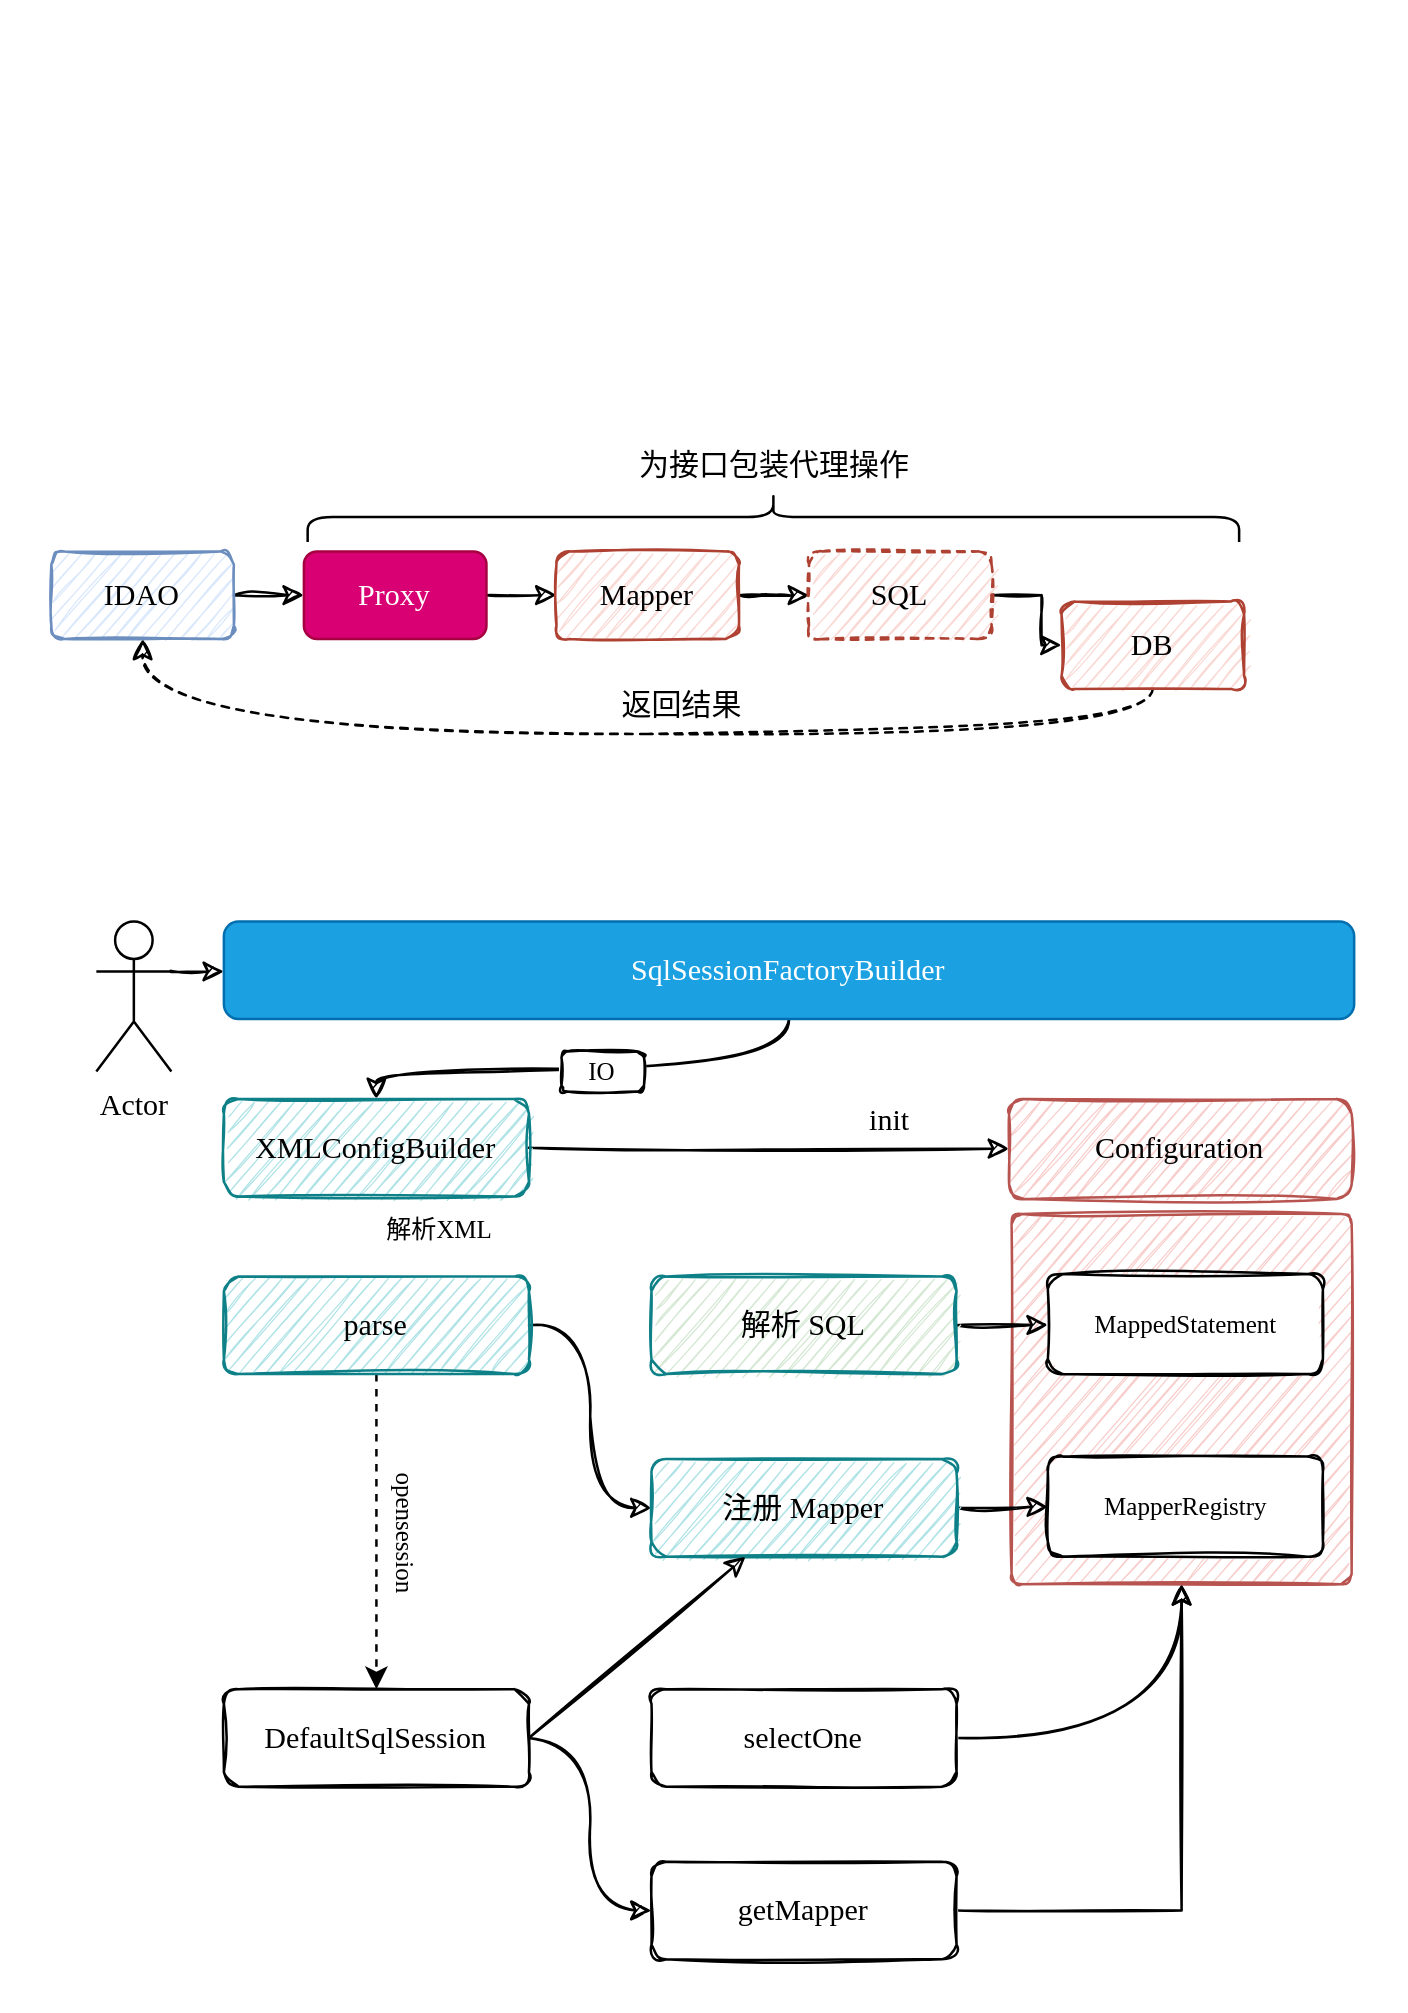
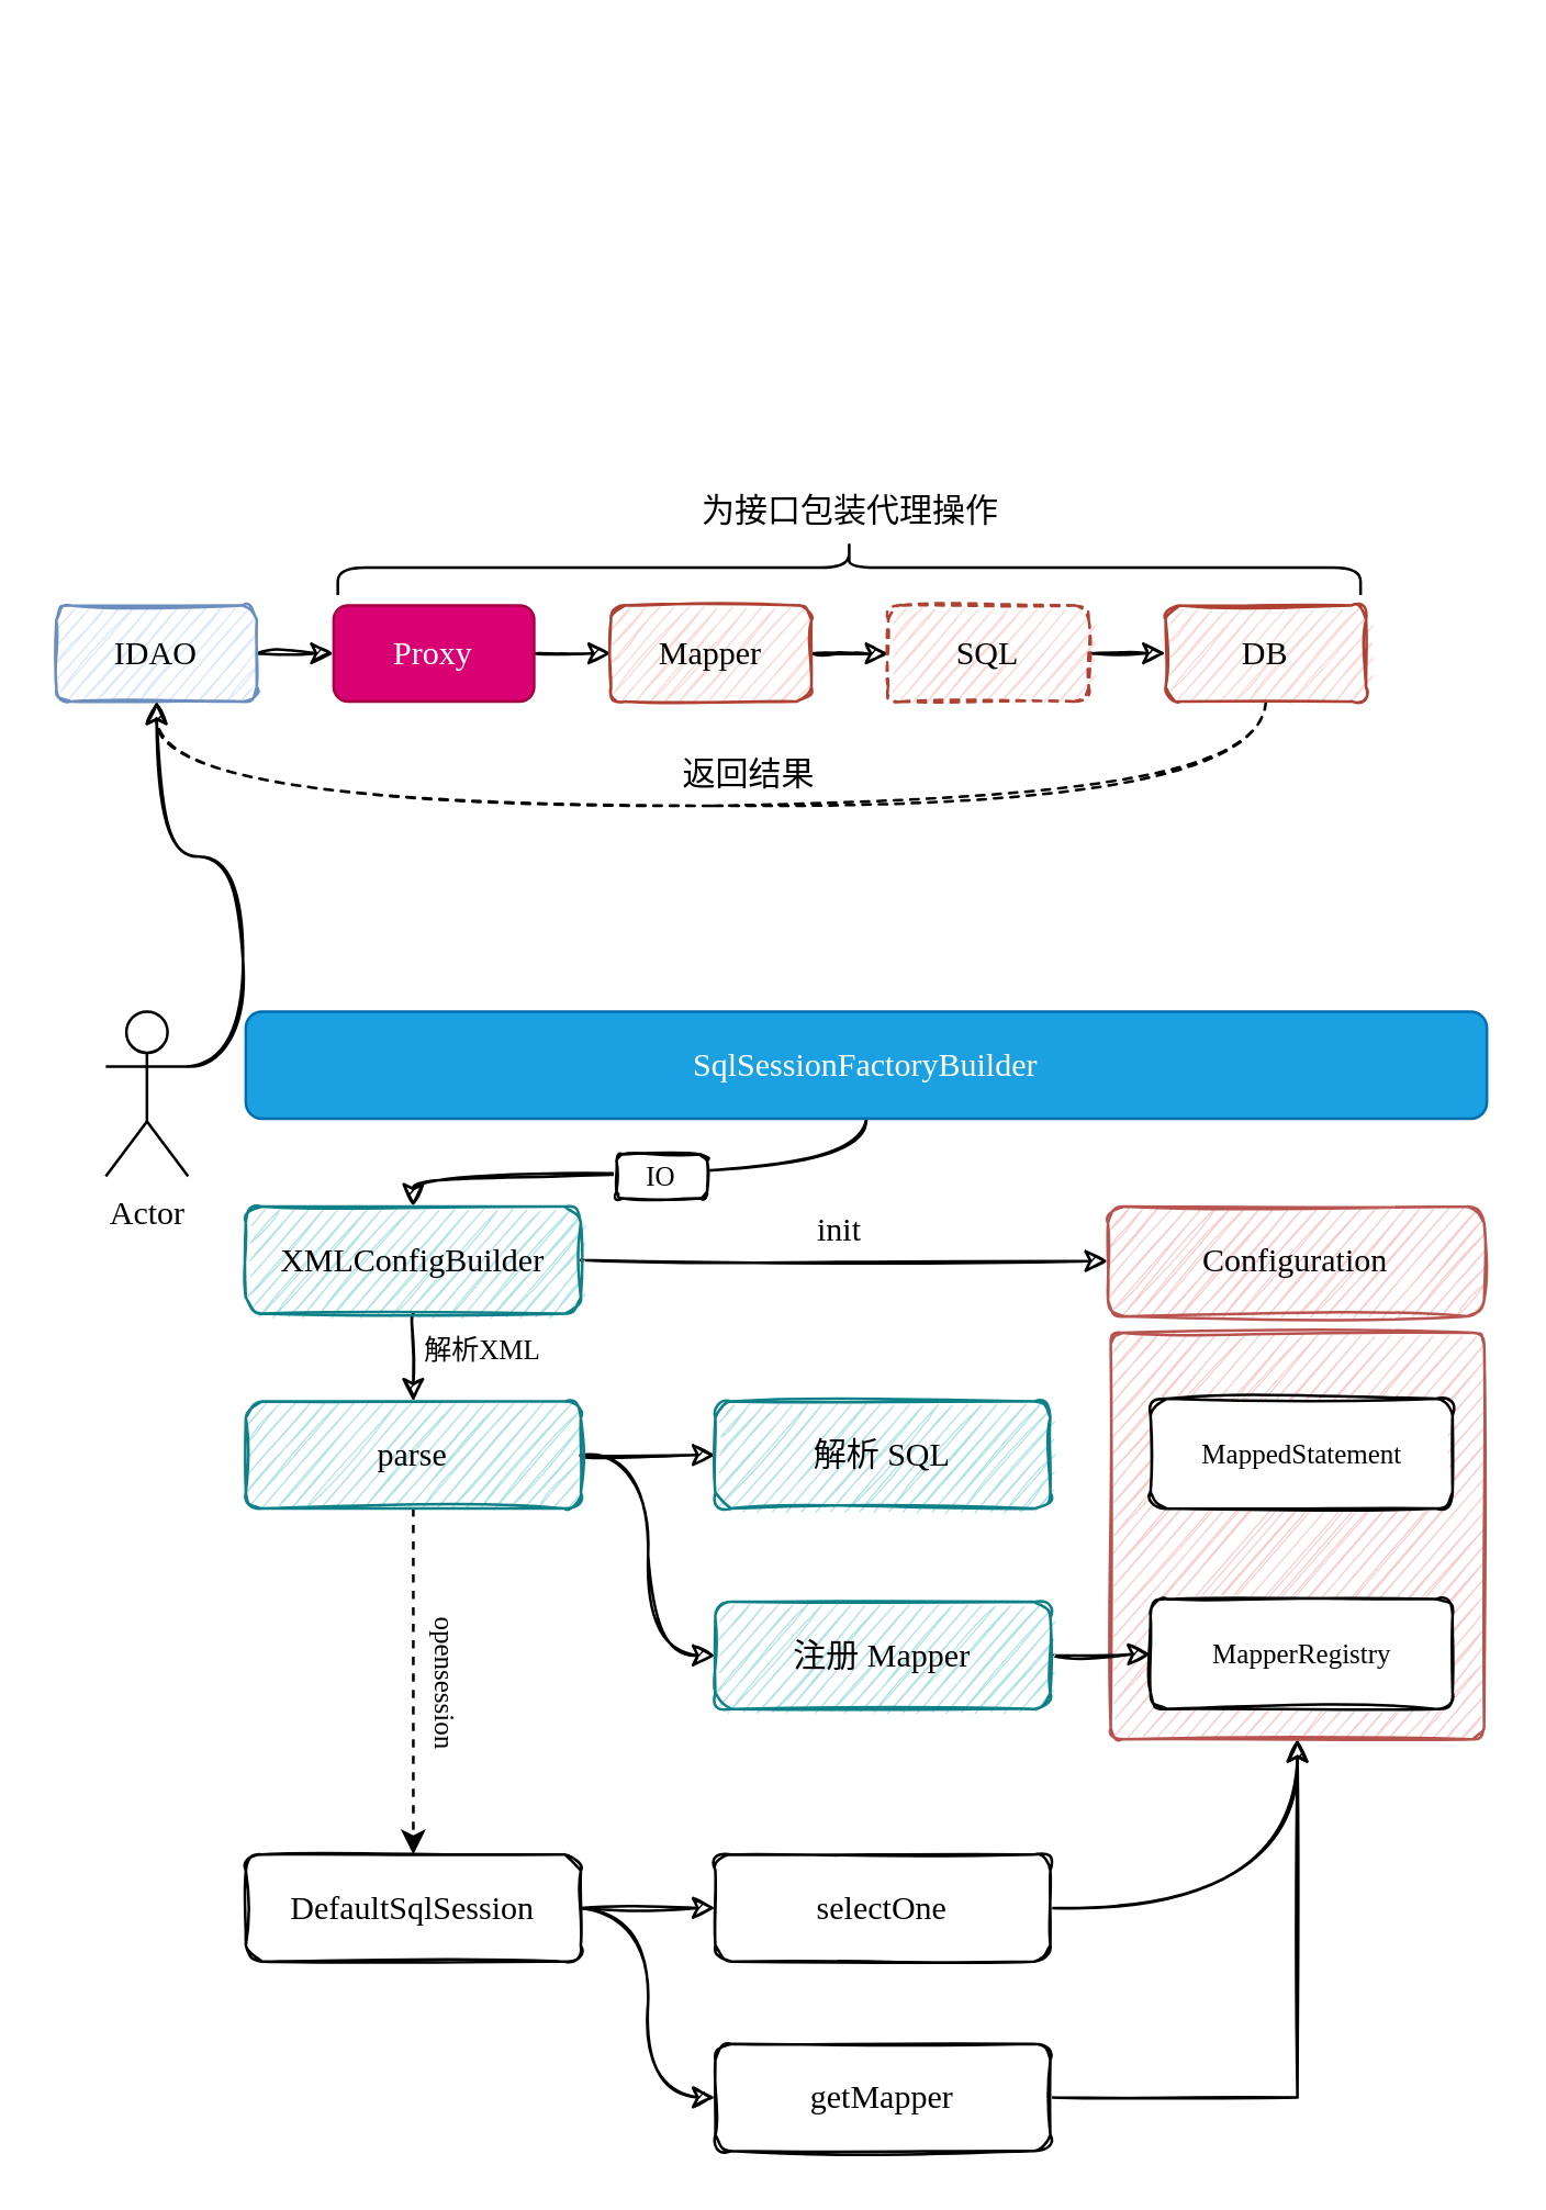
- <mxCell id="11" value="&lt;font face=&quot;Comic Sans MS&quot;&gt;DB&lt;/font&gt;" style="rounded=1;whiteSpace=wrap;html=1;shadow=0;sketch=1;fillColor=#fad9d5;strokeColor=#ae4132;" parent="1" vertex="1"><mxGeometry x="424" y="240" width="73" height="35" as="geometry" /></mxCell>
+ <mxCell id="11" value="&lt;font face=&quot;Comic Sans MS&quot;&gt;DB&lt;/font&gt;" style="rounded=1;whiteSpace=wrap;html=1;shadow=0;sketch=1;fillColor=#fad9d5;strokeColor=#ae4132;" parent="1" vertex="1"><mxGeometry x="424" y="220" width="73" height="35" as="geometry" /></mxCell>
- <mxCell id="18" style="edgeStyle=orthogonalEdgeStyle;curved=1;rounded=0;sketch=1;orthogonalLoop=1;jettySize=auto;html=1;exitX=1;exitY=0.333;exitDx=0;exitDy=0;exitPerimeter=0;entryX=0;entryY=0.5;entryDx=0;entryDy=0;fontFamily=Comic Sans MS;fontSize=10;elbow=vertical;" parent="1" source="19" target="17" edge="1"><mxGeometry relative="1" as="geometry" /></mxCell>
+ <mxCell id="18" style="edgeStyle=orthogonalEdgeStyle;curved=1;rounded=0;sketch=1;orthogonalLoop=1;jettySize=auto;html=1;exitX=1;exitY=0.333;exitDx=0;exitDy=0;exitPerimeter=0;fontFamily=Comic Sans MS;fontSize=10;elbow=vertical;" parent="1" source="19" target="3" edge="1"><mxGeometry relative="1" as="geometry" /></mxCell>
- <mxCell id="23" value="init" style="text;html=1;align=center;verticalAlign=middle;resizable=0;points=[];autosize=1;strokeColor=none;fillColor=none;fontFamily=Comic Sans MS;" parent="1" vertex="1"><mxGeometry x="340" y="439" width="29" height="18" as="geometry" /></mxCell>
+ <mxCell id="23" value="init" style="text;html=1;align=center;verticalAlign=middle;resizable=0;points=[];autosize=1;strokeColor=none;fillColor=none;fontFamily=Comic Sans MS;" parent="1" vertex="1"><mxGeometry x="290" y="439" width="29" height="18" as="geometry" /></mxCell>
+ <mxCell id="20" style="edgeStyle=orthogonalEdgeStyle;curved=1;rounded=0;sketch=1;orthogonalLoop=1;jettySize=auto;html=1;exitX=0.5;exitY=1;exitDx=0;exitDy=0;entryX=0.5;entryY=0;entryDx=0;entryDy=0;fontFamily=Comic Sans MS;" parent="1" source="22" target="27" edge="1"><mxGeometry relative="1" as="geometry" /></mxCell>
+ <mxCell id="24" style="edgeStyle=orthogonalEdgeStyle;curved=1;rounded=0;sketch=1;orthogonalLoop=1;jettySize=auto;html=1;exitX=1;exitY=0.5;exitDx=0;exitDy=0;fontFamily=Comic Sans MS;fontSize=10;" parent="1" source="27" target="30" edge="1"><mxGeometry relative="1" as="geometry" /></mxCell>
- <mxCell id="30" value="解析 SQL" style="rounded=1;whiteSpace=wrap;html=1;shadow=0;sketch=1;fontFamily=Comic Sans MS;fillColor=#d5e8d4;strokeColor=#0e8088;fillStyle=auto;" parent="1" vertex="1"><mxGeometry x="260" y="510" width="122" height="39" as="geometry" /></mxCell>
+ <mxCell id="30" value="解析 SQL" style="rounded=1;whiteSpace=wrap;html=1;shadow=0;sketch=1;fontFamily=Comic Sans MS;fillColor=#b0e3e6;strokeColor=#0e8088;fillStyle=auto;" parent="1" vertex="1"><mxGeometry x="260" y="510" width="122" height="39" as="geometry" /></mxCell>
- <mxCell id="29" style="edgeStyle=none;rounded=0;sketch=1;orthogonalLoop=1;jettySize=auto;html=1;exitX=1;exitY=0.5;exitDx=0;exitDy=0;fontFamily=Comic Sans MS;fontSize=10;" parent="1" source="30" target="34" edge="1"><mxGeometry relative="1" as="geometry" /></mxCell>
- <mxCell id="36" style="edgeStyle=none;rounded=0;sketch=1;orthogonalLoop=1;jettySize=auto;html=1;exitX=1;exitY=0.5;exitDx=0;exitDy=0;fontFamily=Comic Sans MS;fontSize=10;" parent="1" source="38" target="32" edge="1"><mxGeometry relative="1" as="geometry" /></mxCell>
+ <mxCell id="36" style="edgeStyle=none;rounded=0;sketch=1;orthogonalLoop=1;jettySize=auto;html=1;exitX=1;exitY=0.5;exitDx=0;exitDy=0;fontFamily=Comic Sans MS;fontSize=10;" parent="1" source="38" target="40" edge="1"><mxGeometry relative="1" as="geometry" /></mxCell>
